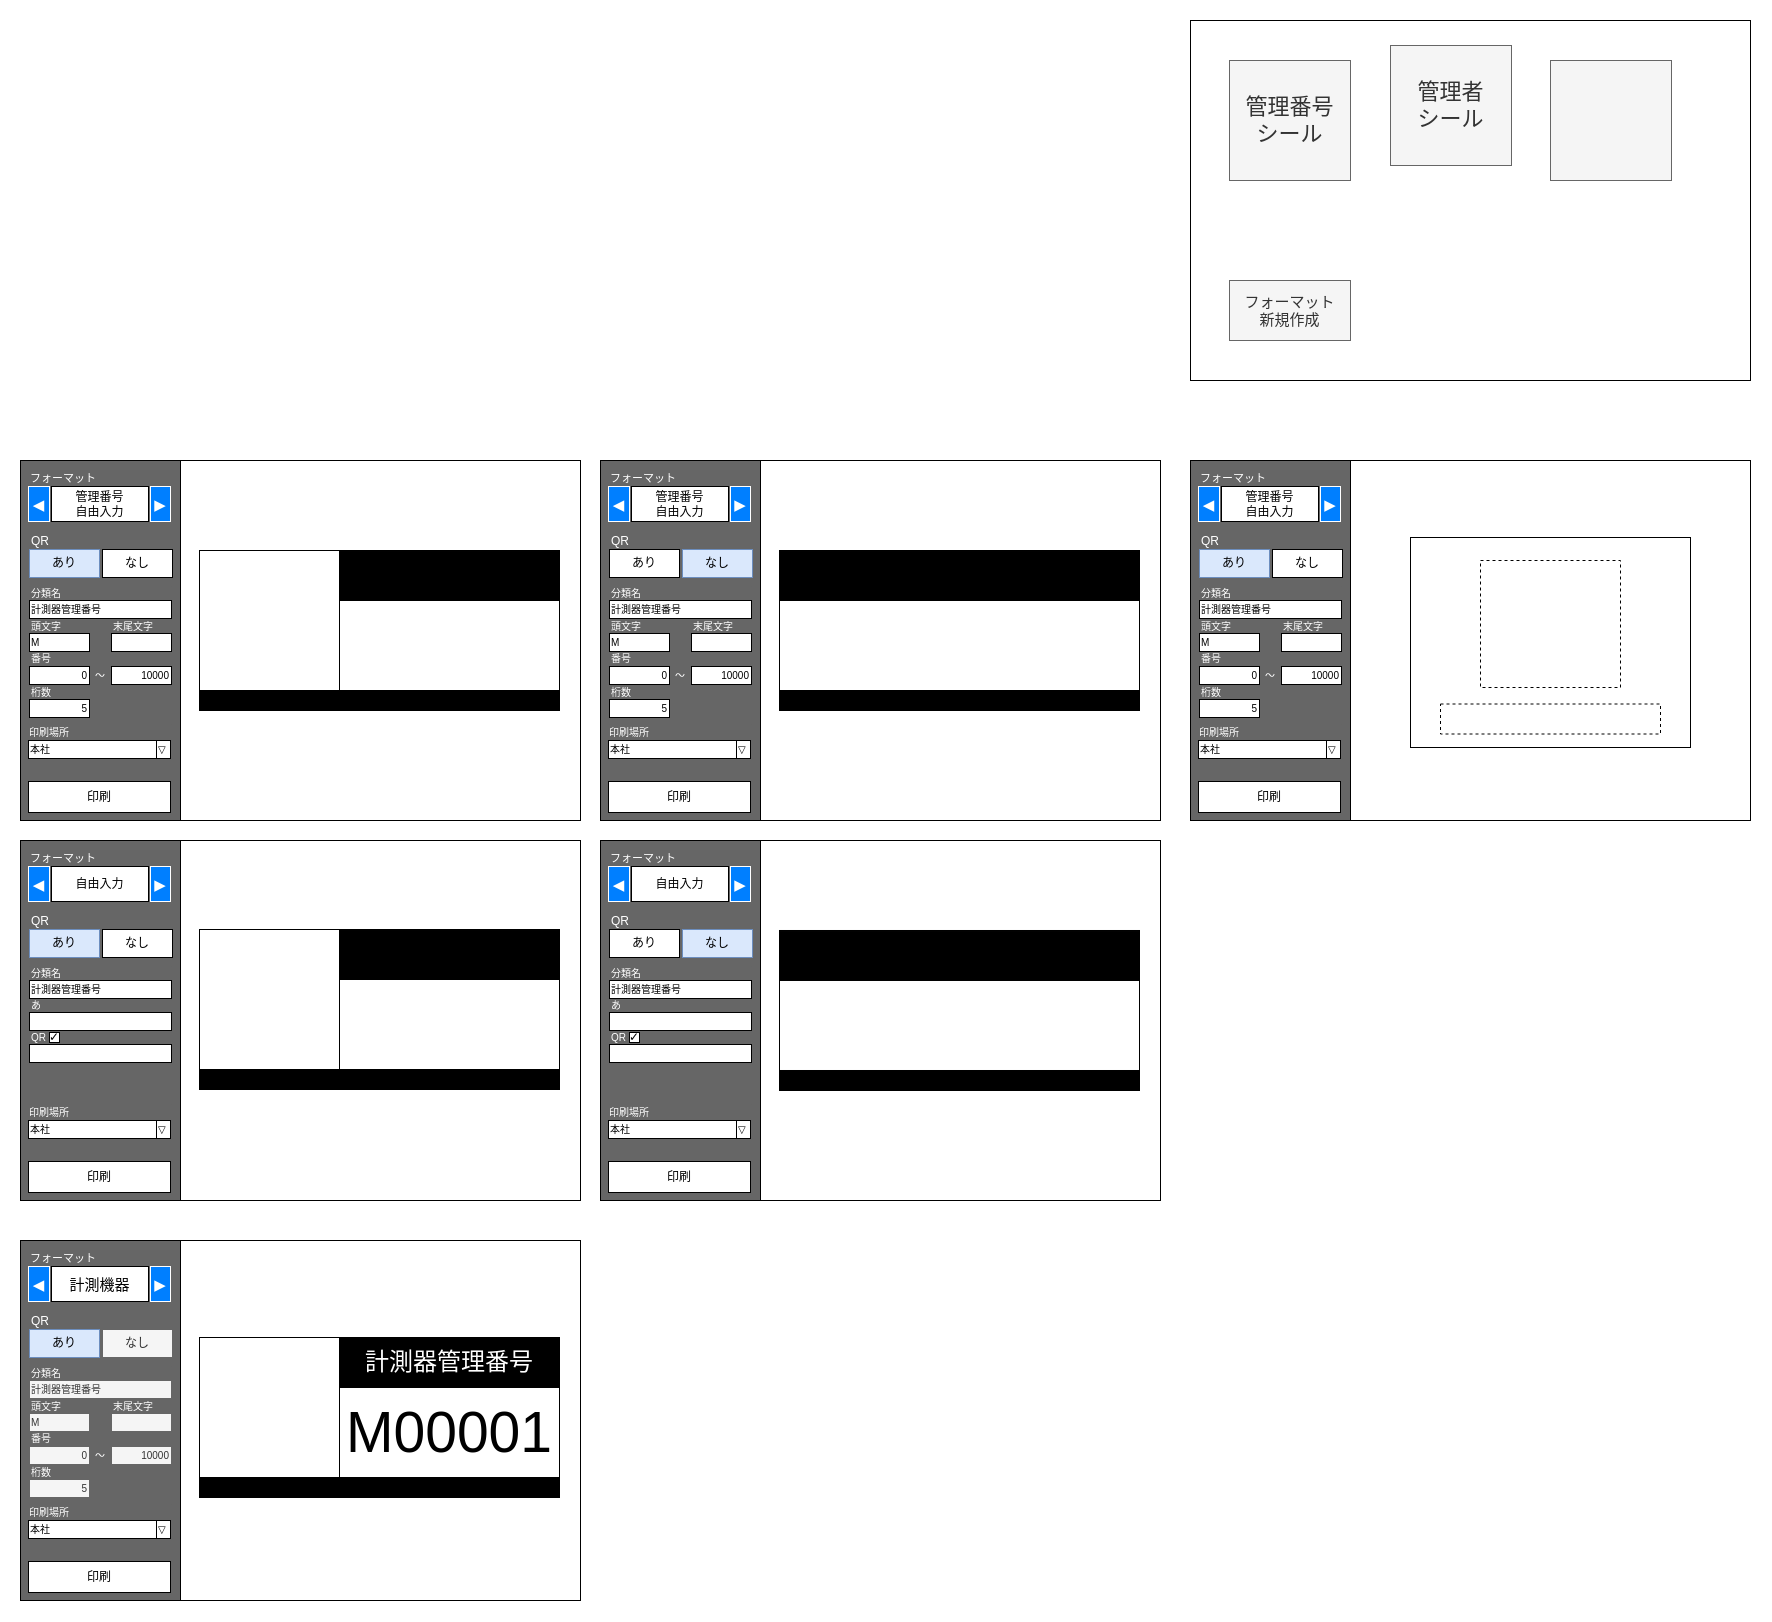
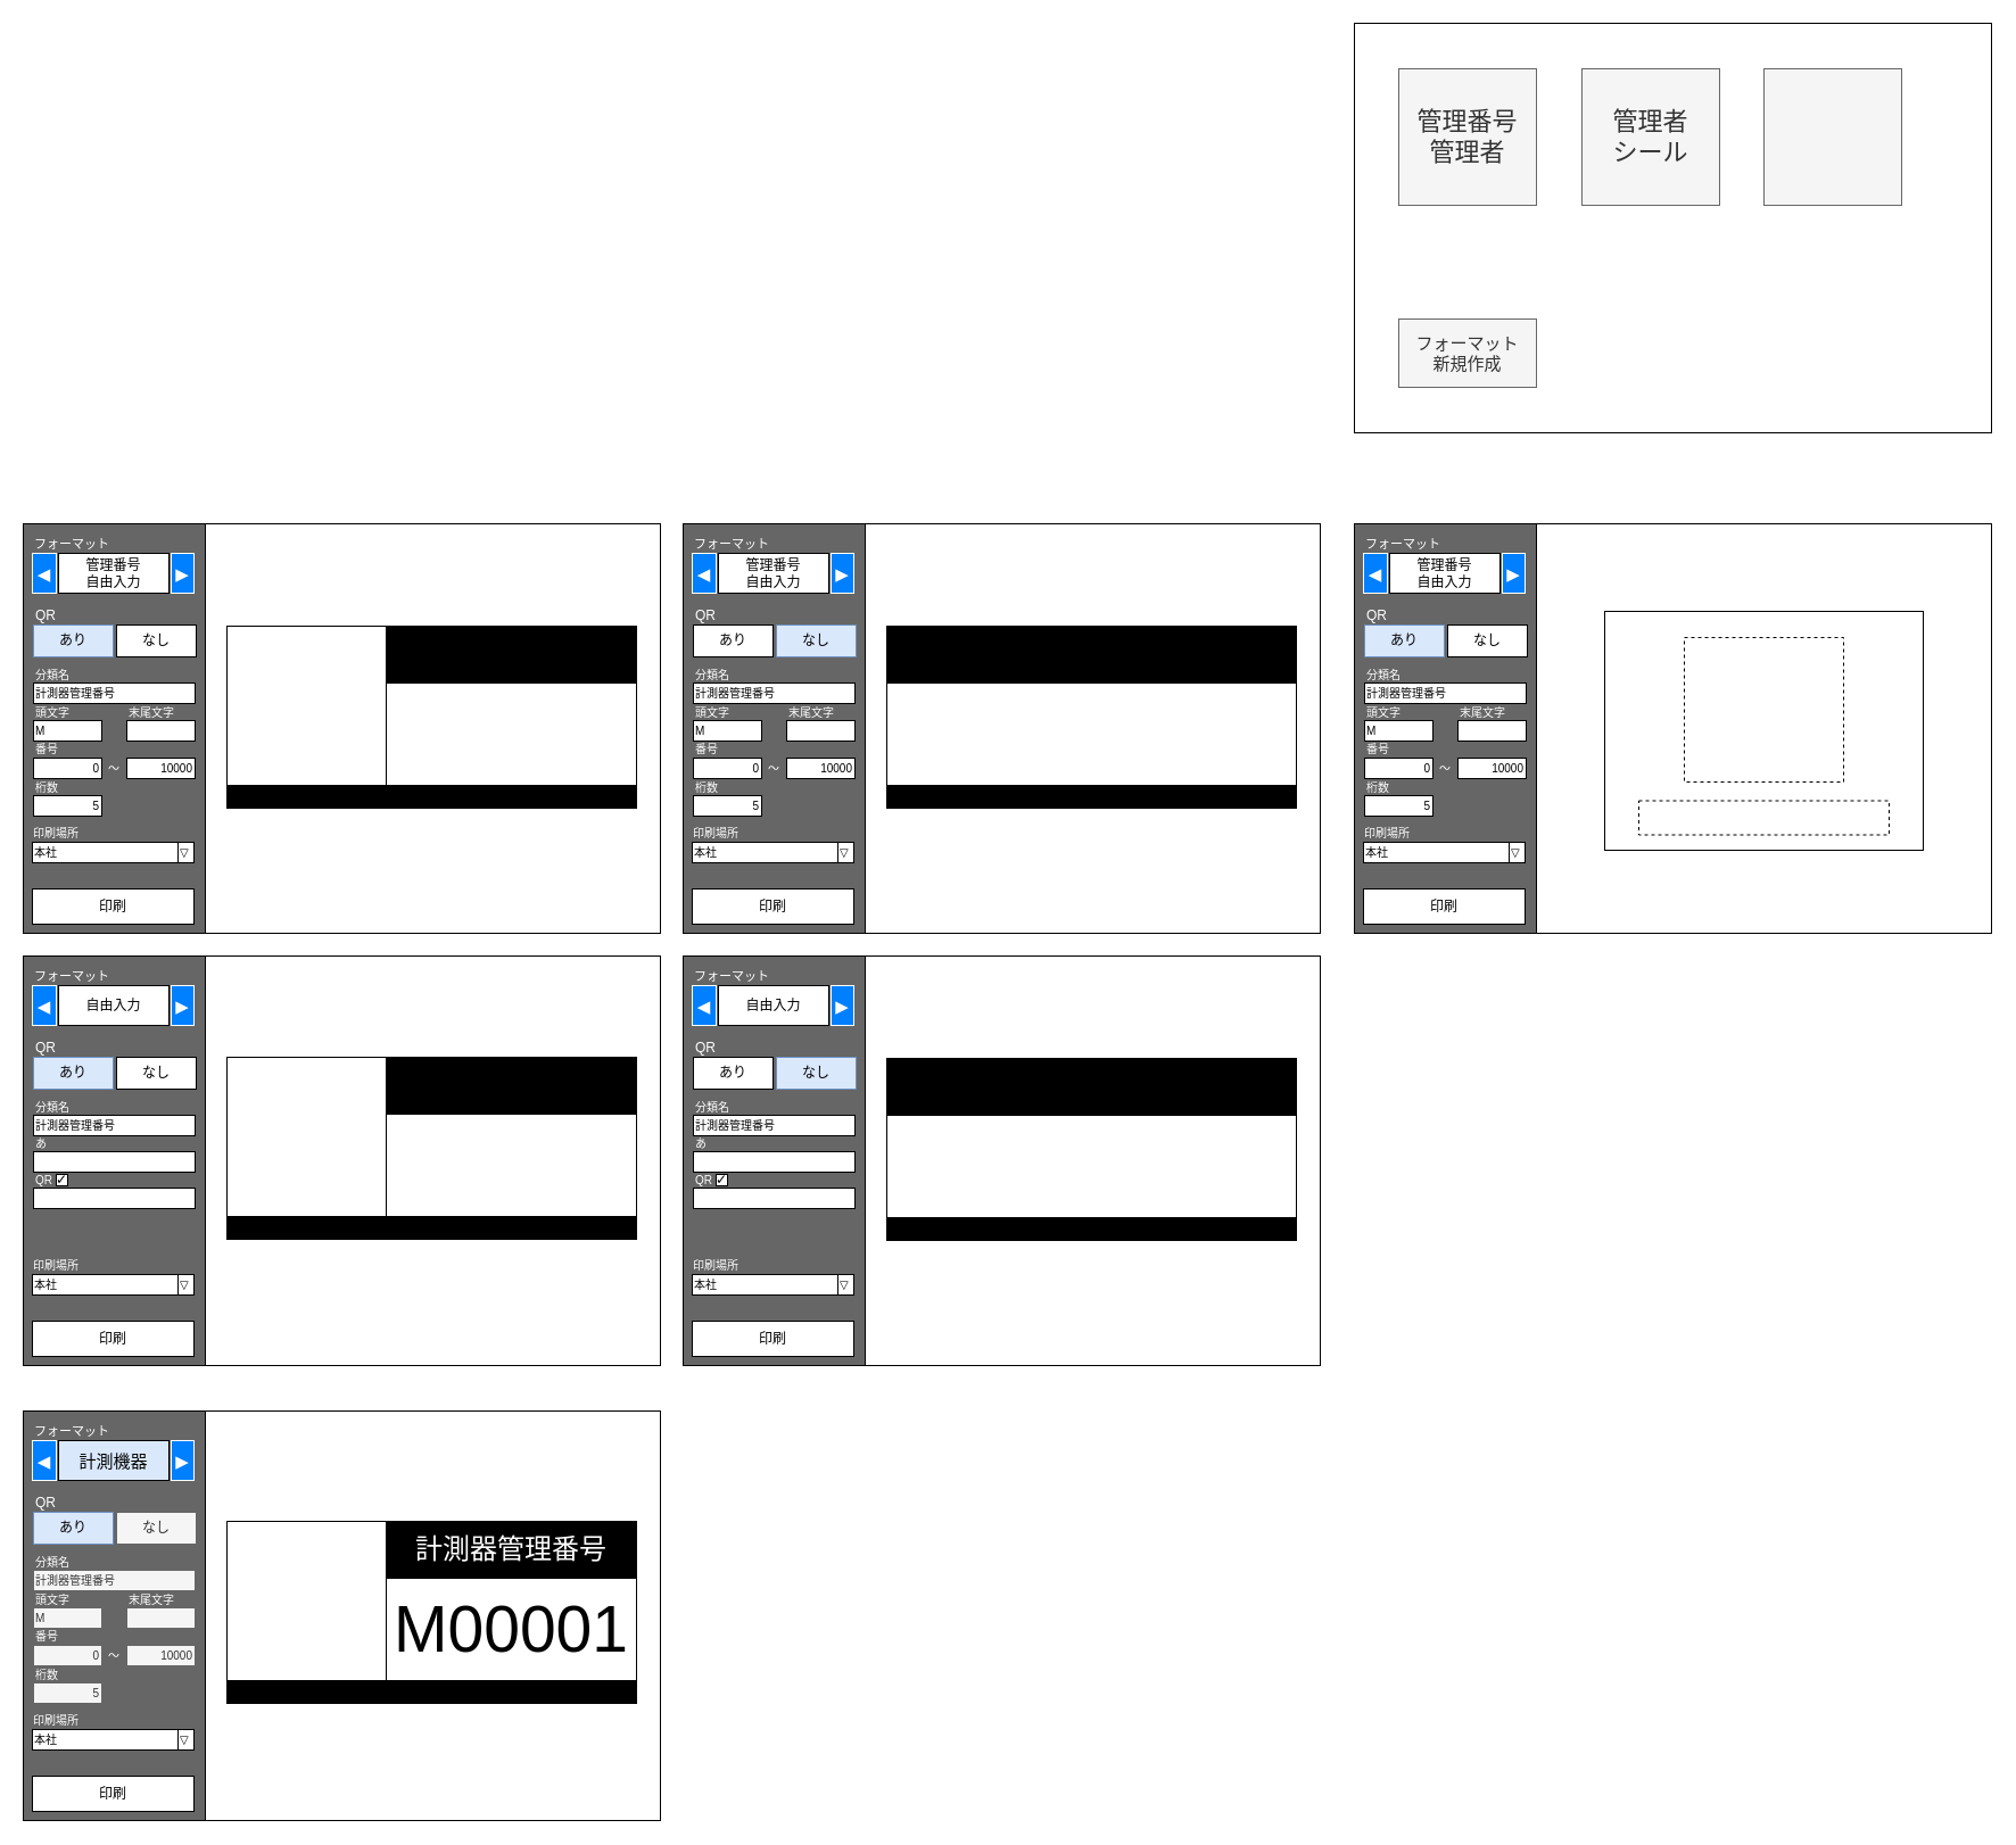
- <mxCell id="59" value="管理者&lt;br&gt;シール" style="rounded=0;whiteSpace=wrap;html=1;fillColor=#f5f5f5;fontColor=#333333;strokeColor=#666666;fontSize=22;" parent="57" vertex="1"><mxGeometry x="200" y="25" width="121" height="120" as="geometry" /></mxCell>
+ <mxCell id="59" value="管理者&lt;br&gt;シール" style="rounded=0;whiteSpace=wrap;html=1;fillColor=#f5f5f5;fontColor=#333333;strokeColor=#666666;fontSize=22;" parent="57" vertex="1"><mxGeometry x="200" y="40" width="121" height="120" as="geometry" /></mxCell>
- <mxCell id="58" value="管理番号&lt;br style=&quot;font-size: 22px;&quot;&gt;シール" style="rounded=0;whiteSpace=wrap;html=1;fillColor=#f5f5f5;fontColor=#333333;strokeColor=#666666;fontSize=22;" parent="57" vertex="1"><mxGeometry x="39" y="40" width="121" height="120" as="geometry" /></mxCell>
+ <mxCell id="58" value="管理番号&lt;br style=&quot;font-size: 22px;&quot;&gt;管理者" style="rounded=0;whiteSpace=wrap;html=1;fillColor=#f5f5f5;fontColor=#333333;strokeColor=#666666;fontSize=22;" parent="57" vertex="1"><mxGeometry x="39" y="40" width="121" height="120" as="geometry" /></mxCell>
- <mxCell id="64" value="計測機器" style="rounded=0;whiteSpace=wrap;html=1;fontSize=15;" parent="63" vertex="1"><mxGeometry x="31" y="26" width="97" height="35" as="geometry" /></mxCell>
+ <mxCell id="64" value="計測機器" style="rounded=0;whiteSpace=wrap;html=1;fontSize=15;fillColor=#dae8fc;" parent="63" vertex="1"><mxGeometry x="31" y="26" width="97" height="35" as="geometry" /></mxCell>
